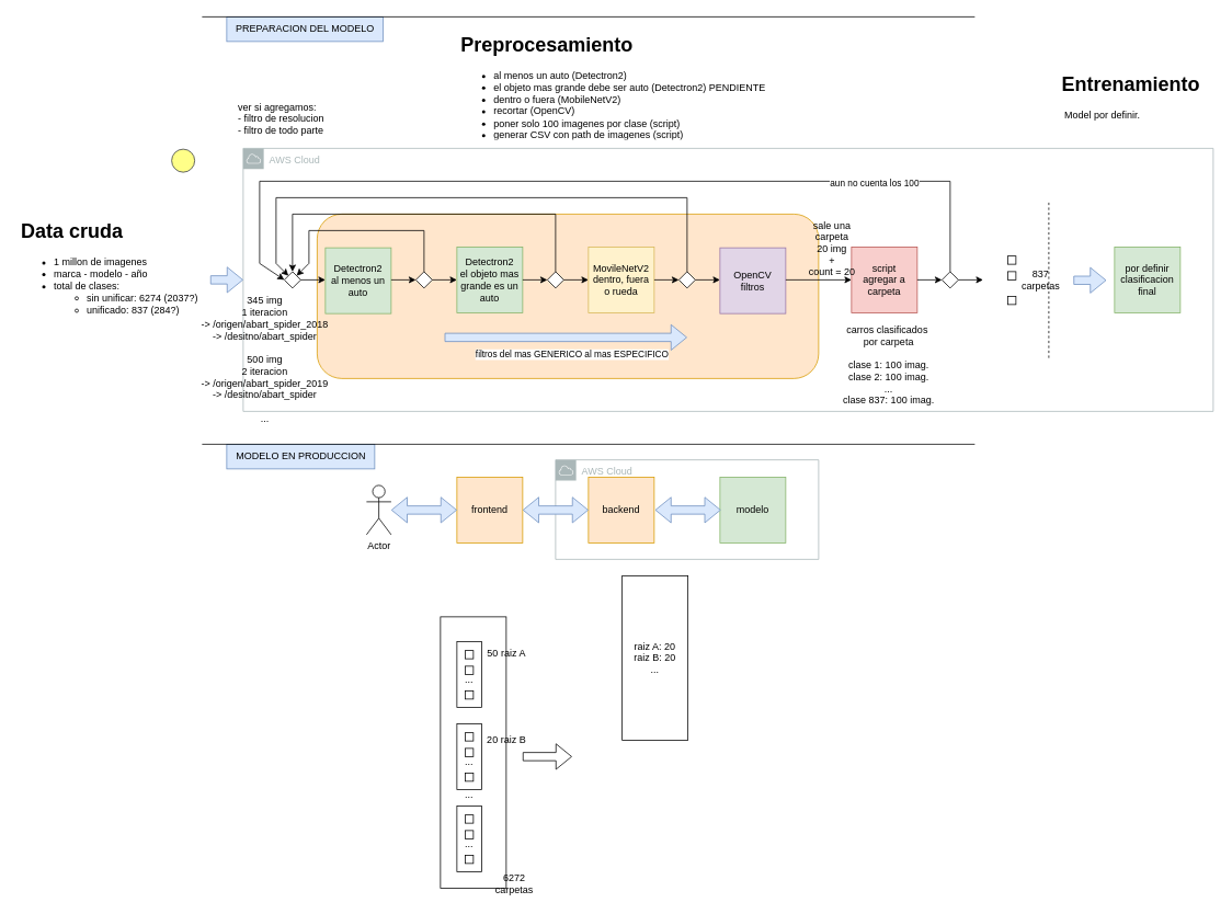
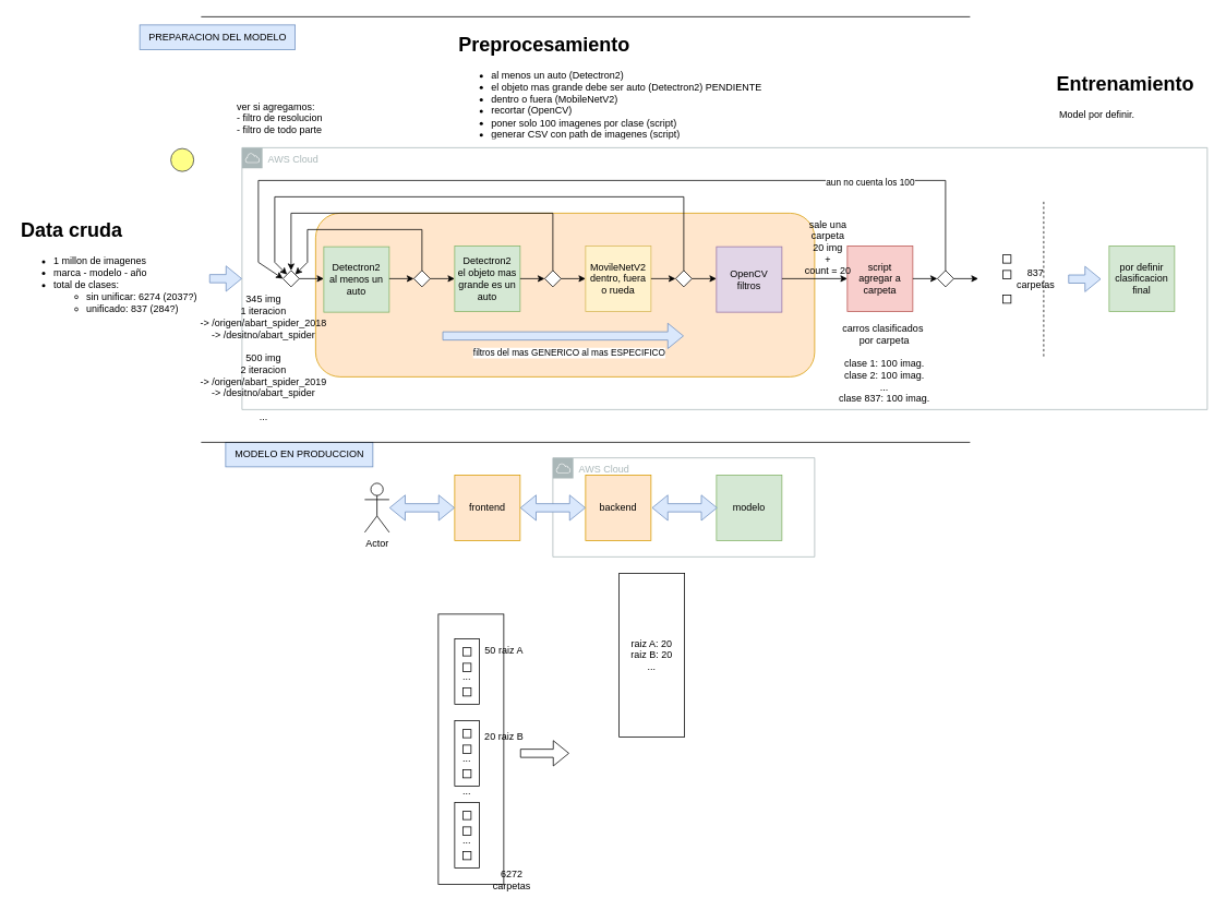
- <mxCell id="29" value="PREPARACION DEL MODELO" style="text;html=1;align=center;verticalAlign=middle;resizable=0;points=[];autosize=1;strokeColor=#6c8ebf;fillColor=#dae8fc;" parent="1" vertex="1"><mxGeometry x="275" y="20" width="190" height="30" as="geometry" /></mxCell>
+ <mxCell id="29" value="PREPARACION DEL MODELO" style="text;html=1;align=center;verticalAlign=middle;resizable=0;points=[];autosize=1;strokeColor=#6c8ebf;fillColor=#dae8fc;" parent="1" vertex="1"><mxGeometry x="170" y="30" width="190" height="30" as="geometry" /></mxCell>
